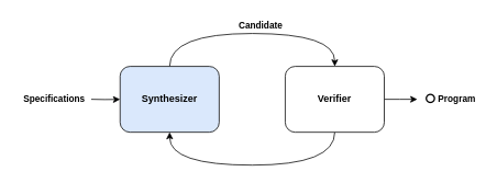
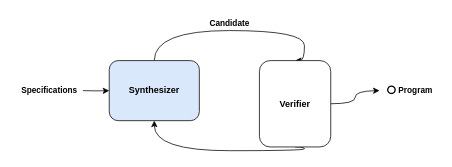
- <mxCell id="8" value="&lt;b style=&quot;font-size: 11px&quot;&gt;Candidate&lt;/b&gt;" style="text;html=1;align=center;verticalAlign=middle;resizable=0;points=[];autosize=1;strokeColor=none;fillColor=none;" vertex="1" parent="1"><mxGeometry x="280" y="20" width="70" height="20" as="geometry" /></mxCell>
+ <mxCell id="8" value="&lt;b style=&quot;font-size: 11px&quot;&gt;Candidate&lt;/b&gt;" style="text;html=1;align=center;verticalAlign=middle;resizable=0;points=[];autosize=1;strokeColor=none;fillColor=none;" vertex="1" parent="1"><mxGeometry x="270" y="20" width="70" height="20" as="geometry" /></mxCell>
- <mxCell id="6" value="&lt;b&gt;Verifier&lt;/b&gt;" style="rounded=1;whiteSpace=wrap;html=1;" parent="1" vertex="1"><mxGeometry x="345" y="80" width="120" height="80" as="geometry" /></mxCell>
+ <mxCell id="6" value="&lt;b&gt;Verifier&lt;/b&gt;" style="rounded=1;whiteSpace=wrap;html=1;" parent="1" vertex="1"><mxGeometry x="345" y="80" width="95" height="115" as="geometry" /></mxCell>
